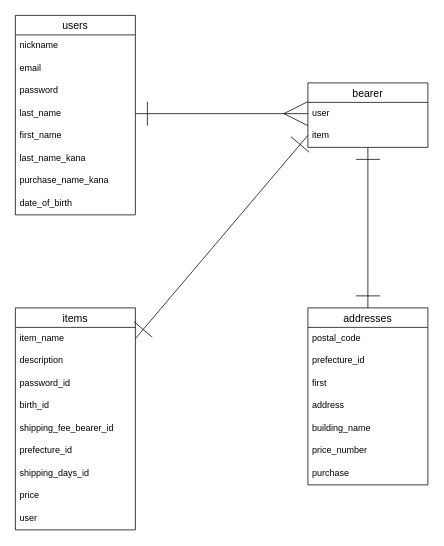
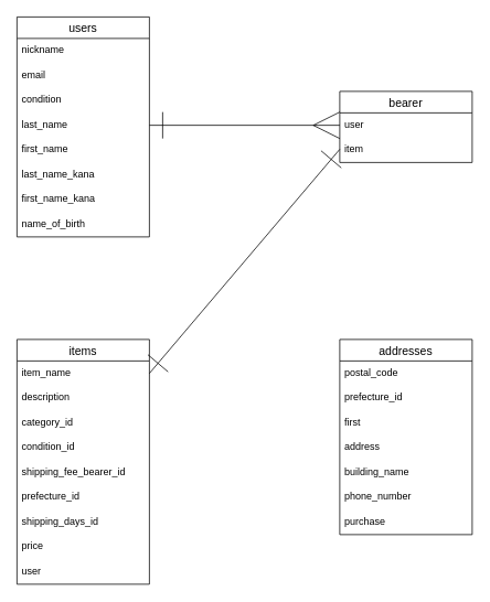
- <mxCell id="5" value="password" style="text;strokeColor=none;fillColor=none;spacingLeft=4;spacingRight=4;overflow=hidden;rotatable=0;points=[[0,0.5],[1,0.5]];portConstraint=eastwest;fontSize=12;" parent="2" vertex="1"><mxGeometry y="86" width="160" height="30" as="geometry" /></mxCell>
+ <mxCell id="5" value="condition" style="text;strokeColor=none;fillColor=none;spacingLeft=4;spacingRight=4;overflow=hidden;rotatable=0;points=[[0,0.5],[1,0.5]];portConstraint=eastwest;fontSize=12;" parent="2" vertex="1"><mxGeometry y="86" width="160" height="30" as="geometry" /></mxCell>
- <mxCell id="9" value="purchase_name_kana" style="text;strokeColor=none;fillColor=none;spacingLeft=4;spacingRight=4;overflow=hidden;rotatable=0;points=[[0,0.5],[1,0.5]];portConstraint=eastwest;fontSize=12;" parent="2" vertex="1"><mxGeometry y="206" width="160" height="30" as="geometry" /></mxCell>
+ <mxCell id="9" value="first_name_kana" style="text;strokeColor=none;fillColor=none;spacingLeft=4;spacingRight=4;overflow=hidden;rotatable=0;points=[[0,0.5],[1,0.5]];portConstraint=eastwest;fontSize=12;" parent="2" vertex="1"><mxGeometry y="206" width="160" height="30" as="geometry" /></mxCell>
- <mxCell id="10" value="date_of_birth" style="text;strokeColor=none;fillColor=none;spacingLeft=4;spacingRight=4;overflow=hidden;rotatable=0;points=[[0,0.5],[1,0.5]];portConstraint=eastwest;fontSize=12;" parent="2" vertex="1"><mxGeometry y="236" width="160" height="30" as="geometry" /></mxCell>
+ <mxCell id="10" value="name_of_birth" style="text;strokeColor=none;fillColor=none;spacingLeft=4;spacingRight=4;overflow=hidden;rotatable=0;points=[[0,0.5],[1,0.5]];portConstraint=eastwest;fontSize=12;" parent="2" vertex="1"><mxGeometry y="236" width="160" height="30" as="geometry" /></mxCell>
- <mxCell id="33" style="edgeStyle=none;html=1;startArrow=ERone;startFill=0;endArrow=ERone;endFill=0;startSize=30;endSize=30;targetPerimeterSpacing=0;entryX=0.5;entryY=0;entryDx=0;entryDy=0;exitX=0.5;exitY=1;exitDx=0;exitDy=0;" parent="1" source="21" edge="1" target="24"><mxGeometry relative="1" as="geometry"><mxPoint x="490" y="400" as="targetPoint" /><mxPoint x="500" y="240" as="sourcePoint" /></mxGeometry></mxCell>
- <mxCell id="14" value="password_id" style="text;strokeColor=none;fillColor=none;spacingLeft=4;spacingRight=4;overflow=hidden;rotatable=0;points=[[0,0.5],[1,0.5]];portConstraint=eastwest;fontSize=12;" parent="11" vertex="1"><mxGeometry y="86" width="160" height="30" as="geometry" /></mxCell>
+ <mxCell id="14" value="category_id" style="text;strokeColor=none;fillColor=none;spacingLeft=4;spacingRight=4;overflow=hidden;rotatable=0;points=[[0,0.5],[1,0.5]];portConstraint=eastwest;fontSize=12;" parent="11" vertex="1"><mxGeometry y="86" width="160" height="30" as="geometry" /></mxCell>
- <mxCell id="15" value="birth_id" style="text;strokeColor=none;fillColor=none;spacingLeft=4;spacingRight=4;overflow=hidden;rotatable=0;points=[[0,0.5],[1,0.5]];portConstraint=eastwest;fontSize=12;" parent="11" vertex="1"><mxGeometry y="116" width="160" height="30" as="geometry" /></mxCell>
+ <mxCell id="15" value="condition_id" style="text;strokeColor=none;fillColor=none;spacingLeft=4;spacingRight=4;overflow=hidden;rotatable=0;points=[[0,0.5],[1,0.5]];portConstraint=eastwest;fontSize=12;" parent="11" vertex="1"><mxGeometry y="116" width="160" height="30" as="geometry" /></mxCell>
- <mxCell id="30" value="price_number" style="text;strokeColor=none;fillColor=none;spacingLeft=4;spacingRight=4;overflow=hidden;rotatable=0;points=[[0,0.5],[1,0.5]];portConstraint=eastwest;fontSize=12;" parent="24" vertex="1"><mxGeometry y="176" width="160" height="30" as="geometry" /></mxCell>
+ <mxCell id="30" value="phone_number" style="text;strokeColor=none;fillColor=none;spacingLeft=4;spacingRight=4;overflow=hidden;rotatable=0;points=[[0,0.5],[1,0.5]];portConstraint=eastwest;fontSize=12;" parent="24" vertex="1"><mxGeometry y="176" width="160" height="30" as="geometry" /></mxCell>
